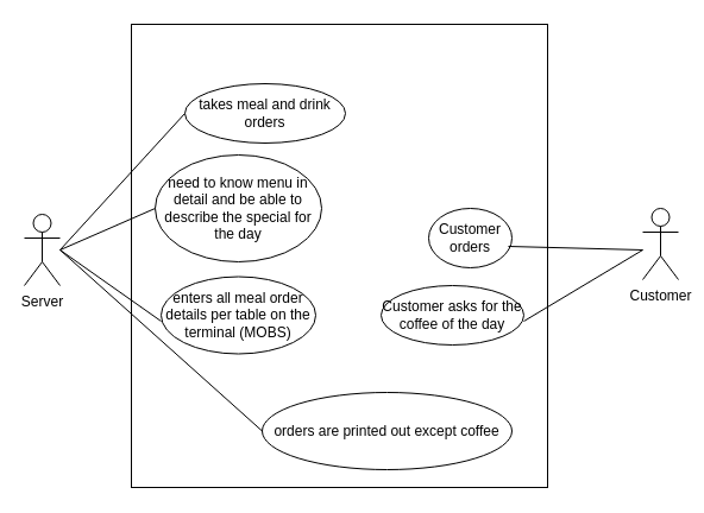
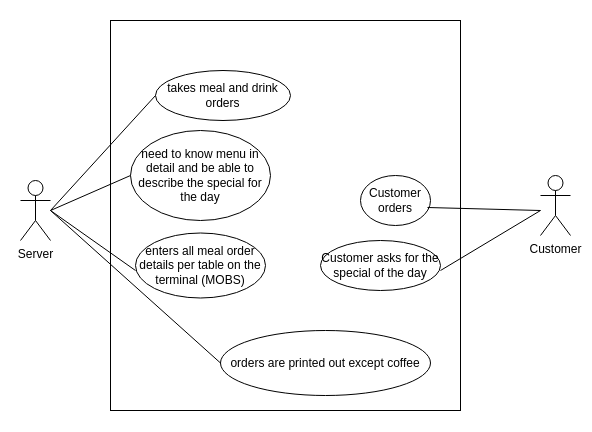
- <mxCell id="8" value="Customer asks for the coffee of the day" style="ellipse;whiteSpace=wrap;html=1;" vertex="1" parent="1"><mxGeometry x="320" y="240" width="120" height="50" as="geometry" /></mxCell>
+ <mxCell id="8" value="Customer asks for the special of the day" style="ellipse;whiteSpace=wrap;html=1;" vertex="1" parent="1"><mxGeometry x="320" y="240" width="120" height="50" as="geometry" /></mxCell>
